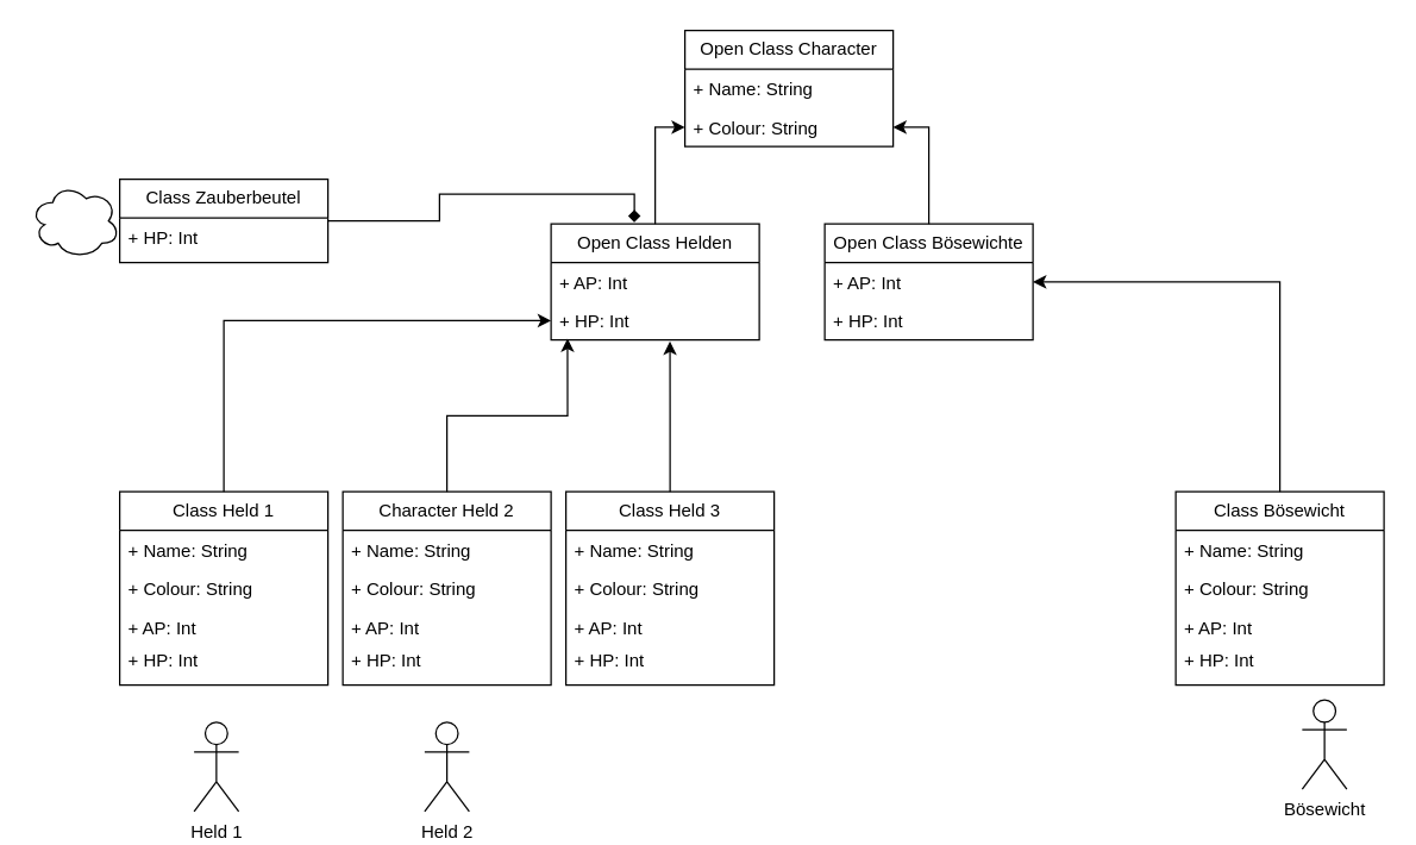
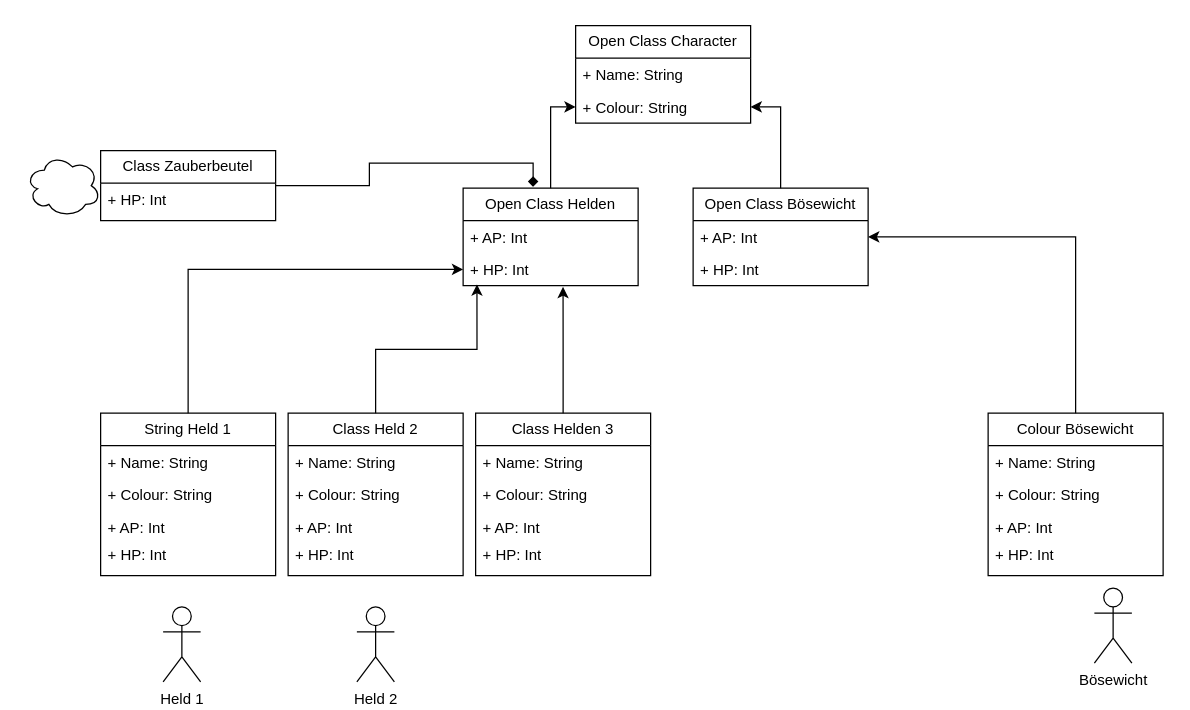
- <mxCell id="10" value="Open Class Bösewichte" style="swimlane;fontStyle=0;childLayout=stackLayout;horizontal=1;startSize=26;fillColor=none;horizontalStack=0;resizeParent=1;resizeParentMax=0;resizeLast=0;collapsible=1;marginBottom=0;whiteSpace=wrap;html=1;" vertex="1" parent="1"><mxGeometry x="554" y="150" width="140" height="78" as="geometry" /></mxCell>
+ <mxCell id="10" value="Open Class Bösewicht" style="swimlane;fontStyle=0;childLayout=stackLayout;horizontal=1;startSize=26;fillColor=none;horizontalStack=0;resizeParent=1;resizeParentMax=0;resizeLast=0;collapsible=1;marginBottom=0;whiteSpace=wrap;html=1;" vertex="1" parent="1"><mxGeometry x="554" y="150" width="140" height="78" as="geometry" /></mxCell>
- <mxCell id="20" value="Class Held 1" style="swimlane;fontStyle=0;childLayout=stackLayout;horizontal=1;startSize=26;fillColor=none;horizontalStack=0;resizeParent=1;resizeParentMax=0;resizeLast=0;collapsible=1;marginBottom=0;whiteSpace=wrap;html=1;" vertex="1" parent="1"><mxGeometry x="80" y="330" width="140" height="130" as="geometry" /></mxCell>
+ <mxCell id="20" value="String Held 1" style="swimlane;fontStyle=0;childLayout=stackLayout;horizontal=1;startSize=26;fillColor=none;horizontalStack=0;resizeParent=1;resizeParentMax=0;resizeLast=0;collapsible=1;marginBottom=0;whiteSpace=wrap;html=1;" vertex="1" parent="1"><mxGeometry x="80" y="330" width="140" height="130" as="geometry" /></mxCell>
- <mxCell id="25" value="Character Held 2" style="swimlane;fontStyle=0;childLayout=stackLayout;horizontal=1;startSize=26;fillColor=none;horizontalStack=0;resizeParent=1;resizeParentMax=0;resizeLast=0;collapsible=1;marginBottom=0;whiteSpace=wrap;html=1;" vertex="1" parent="1"><mxGeometry x="230" y="330" width="140" height="130" as="geometry" /></mxCell>
+ <mxCell id="25" value="Class Held 2" style="swimlane;fontStyle=0;childLayout=stackLayout;horizontal=1;startSize=26;fillColor=none;horizontalStack=0;resizeParent=1;resizeParentMax=0;resizeLast=0;collapsible=1;marginBottom=0;whiteSpace=wrap;html=1;" vertex="1" parent="1"><mxGeometry x="230" y="330" width="140" height="130" as="geometry" /></mxCell>
- <mxCell id="30" value="Class Held 3" style="swimlane;fontStyle=0;childLayout=stackLayout;horizontal=1;startSize=26;fillColor=none;horizontalStack=0;resizeParent=1;resizeParentMax=0;resizeLast=0;collapsible=1;marginBottom=0;whiteSpace=wrap;html=1;" vertex="1" parent="1"><mxGeometry x="380" y="330" width="140" height="130" as="geometry" /></mxCell>
+ <mxCell id="30" value="Class Helden 3" style="swimlane;fontStyle=0;childLayout=stackLayout;horizontal=1;startSize=26;fillColor=none;horizontalStack=0;resizeParent=1;resizeParentMax=0;resizeLast=0;collapsible=1;marginBottom=0;whiteSpace=wrap;html=1;" vertex="1" parent="1"><mxGeometry x="380" y="330" width="140" height="130" as="geometry" /></mxCell>
- <mxCell id="14" value="Class Bösewicht" style="swimlane;fontStyle=0;childLayout=stackLayout;horizontal=1;startSize=26;fillColor=none;horizontalStack=0;resizeParent=1;resizeParentMax=0;resizeLast=0;collapsible=1;marginBottom=0;whiteSpace=wrap;html=1;" vertex="1" parent="1"><mxGeometry x="790" y="330" width="140" height="130" as="geometry" /></mxCell>
+ <mxCell id="14" value="Colour Bösewicht" style="swimlane;fontStyle=0;childLayout=stackLayout;horizontal=1;startSize=26;fillColor=none;horizontalStack=0;resizeParent=1;resizeParentMax=0;resizeLast=0;collapsible=1;marginBottom=0;whiteSpace=wrap;html=1;" vertex="1" parent="1"><mxGeometry x="790" y="330" width="140" height="130" as="geometry" /></mxCell>
